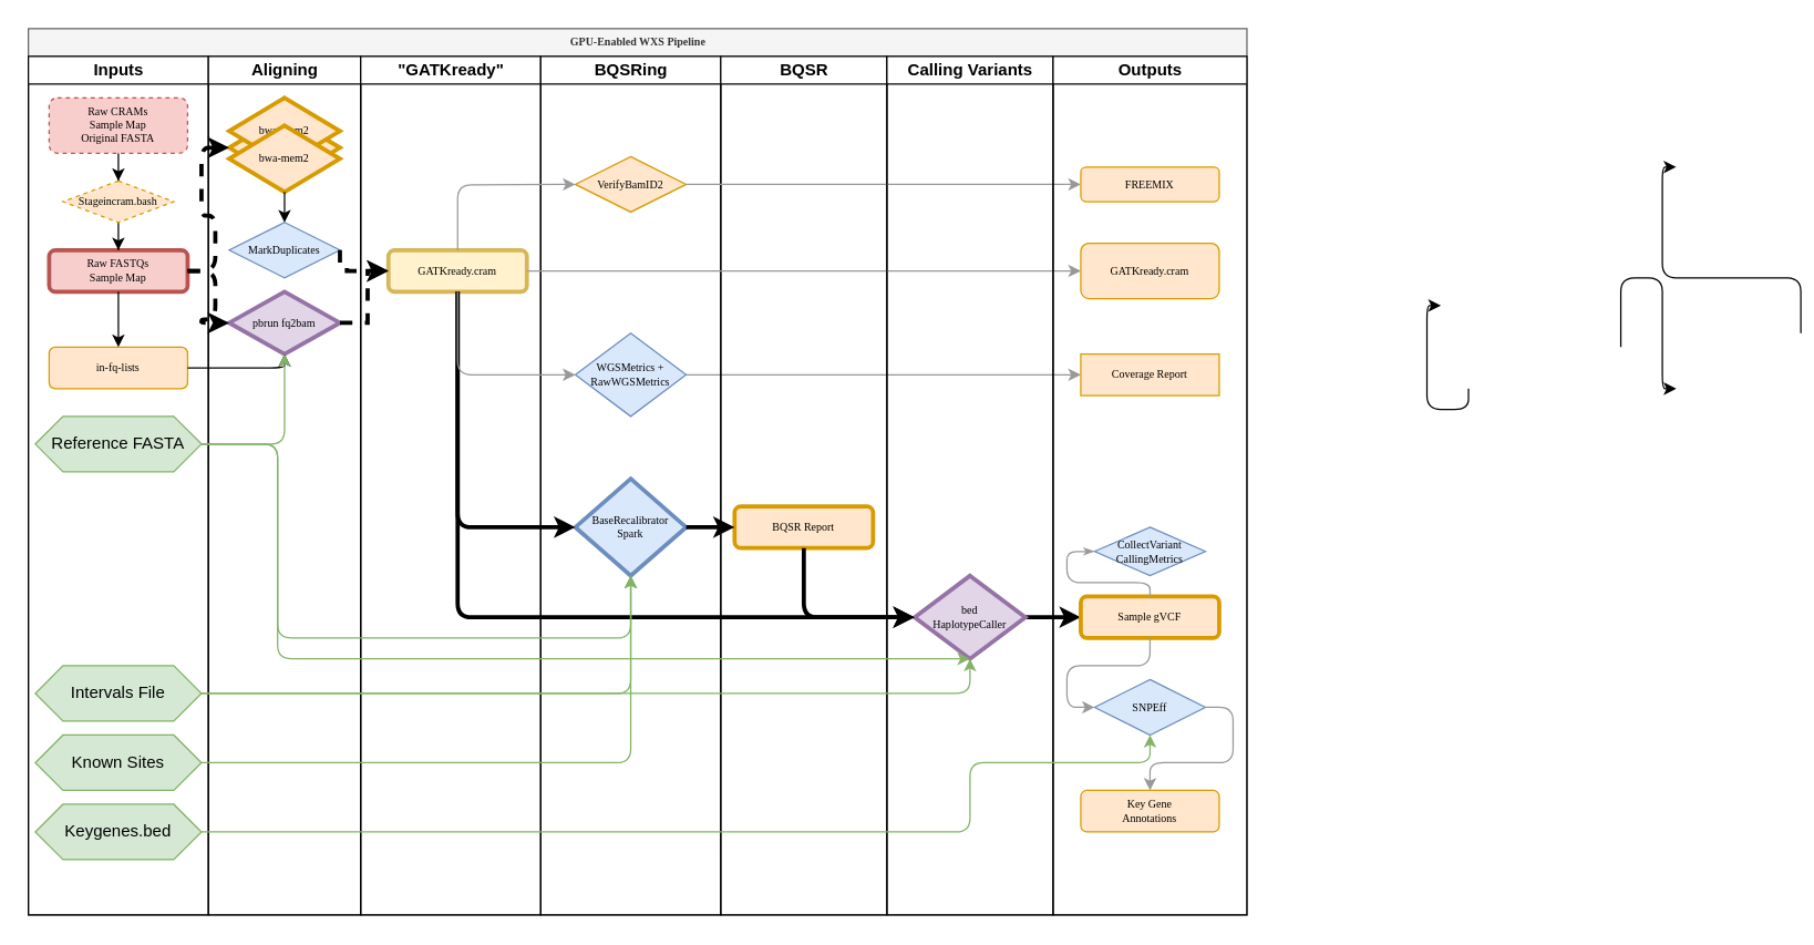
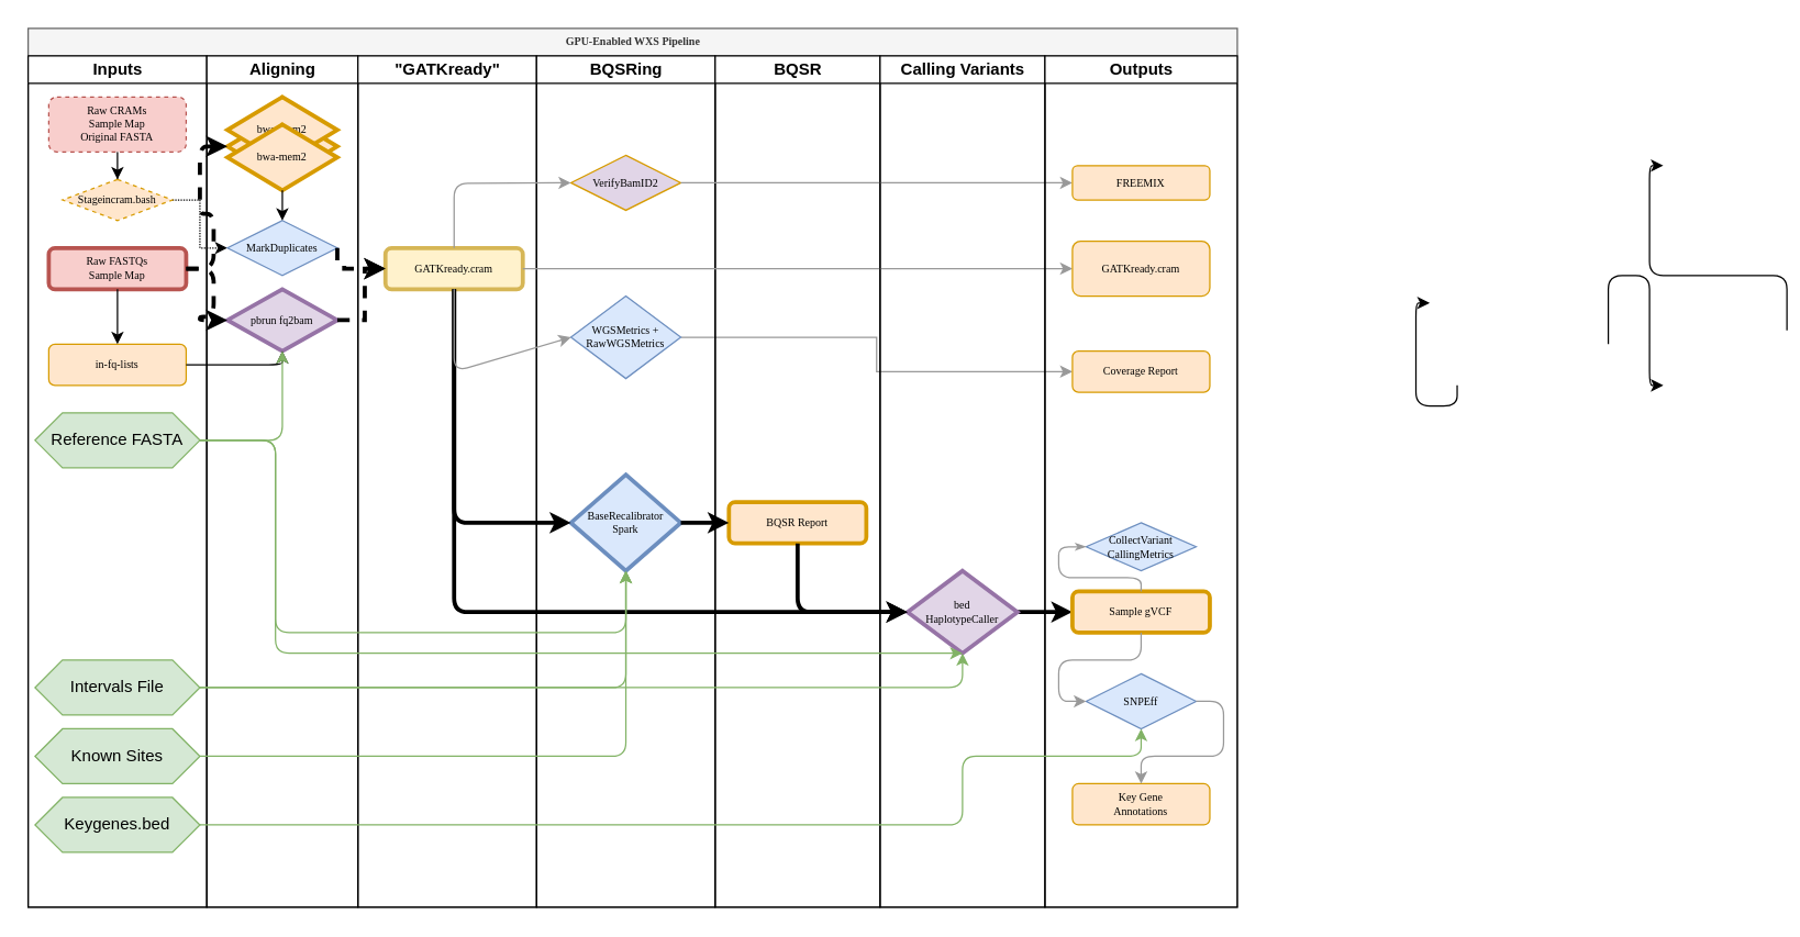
- <mxCell id="29" value="VerifyBamID2" style="rhombus;whiteSpace=wrap;html=1;rounded=0;shadow=0;labelBackgroundColor=none;strokeWidth=1;fontFamily=Verdana;fontSize=8;align=center;fillColor=#ffe6cc;strokeColor=#d79b00;" parent="25" vertex="1"><mxGeometry x="25" y="72.5" width="80" height="40" as="geometry" /></mxCell>
+ <mxCell id="29" value="VerifyBamID2" style="rhombus;whiteSpace=wrap;html=1;rounded=0;shadow=0;labelBackgroundColor=none;strokeWidth=1;fontFamily=Verdana;fontSize=8;align=center;fillColor=#e1d5e7;strokeColor=#d79b00;" parent="25" vertex="1"><mxGeometry x="25" y="72.5" width="80" height="40" as="geometry" /></mxCell>
- <mxCell id="7" value="" style="edgeStyle=orthogonalEdgeStyle;rounded=0;orthogonalLoop=1;jettySize=auto;html=1;dashed=1;dashPattern=1 1;" parent="3" source="8" target="6" edge="1"><mxGeometry relative="1" as="geometry" /></mxCell>
+ <mxCell id="7" value="" style="edgeStyle=orthogonalEdgeStyle;rounded=0;orthogonalLoop=1;jettySize=auto;html=1;dashed=1;dashPattern=1 1;" parent="3" source="8" target="21" edge="1"><mxGeometry relative="1" as="geometry" /></mxCell>
- <mxCell id="27" value="WGSMetrics + RawWGSMetrics" style="rhombus;whiteSpace=wrap;html=1;rounded=0;shadow=0;labelBackgroundColor=none;strokeWidth=1;fontFamily=Verdana;fontSize=8;align=center;fillColor=#dae8fc;strokeColor=#6c8ebf;" parent="25" vertex="1"><mxGeometry x="25" y="200" width="80" height="60" as="geometry" /></mxCell>
+ <mxCell id="27" value="WGSMetrics + RawWGSMetrics" style="rhombus;whiteSpace=wrap;html=1;rounded=0;shadow=0;labelBackgroundColor=none;strokeWidth=1;fontFamily=Verdana;fontSize=8;align=center;fillColor=#dae8fc;strokeColor=#6c8ebf;" parent="25" vertex="1"><mxGeometry x="25" y="175" width="80" height="60" as="geometry" /></mxCell>
- <mxCell id="46" value="Coverage Report" style="whiteSpace=wrap;html=1;shadow=0;labelBackgroundColor=none;strokeWidth=1;fontFamily=Verdana;fontSize=8;align=center;fillColor=#ffe6cc;strokeColor=#d79b00;rounded=0;" parent="44" vertex="1"><mxGeometry x="20" y="215" width="100" height="30" as="geometry" /></mxCell>
+ <mxCell id="46" value="Coverage Report" style="rounded=1;whiteSpace=wrap;html=1;shadow=0;labelBackgroundColor=none;strokeWidth=1;fontFamily=Verdana;fontSize=8;align=center;fillColor=#ffe6cc;strokeColor=#d79b00;" parent="44" vertex="1"><mxGeometry x="20" y="215" width="100" height="30" as="geometry" /></mxCell>
